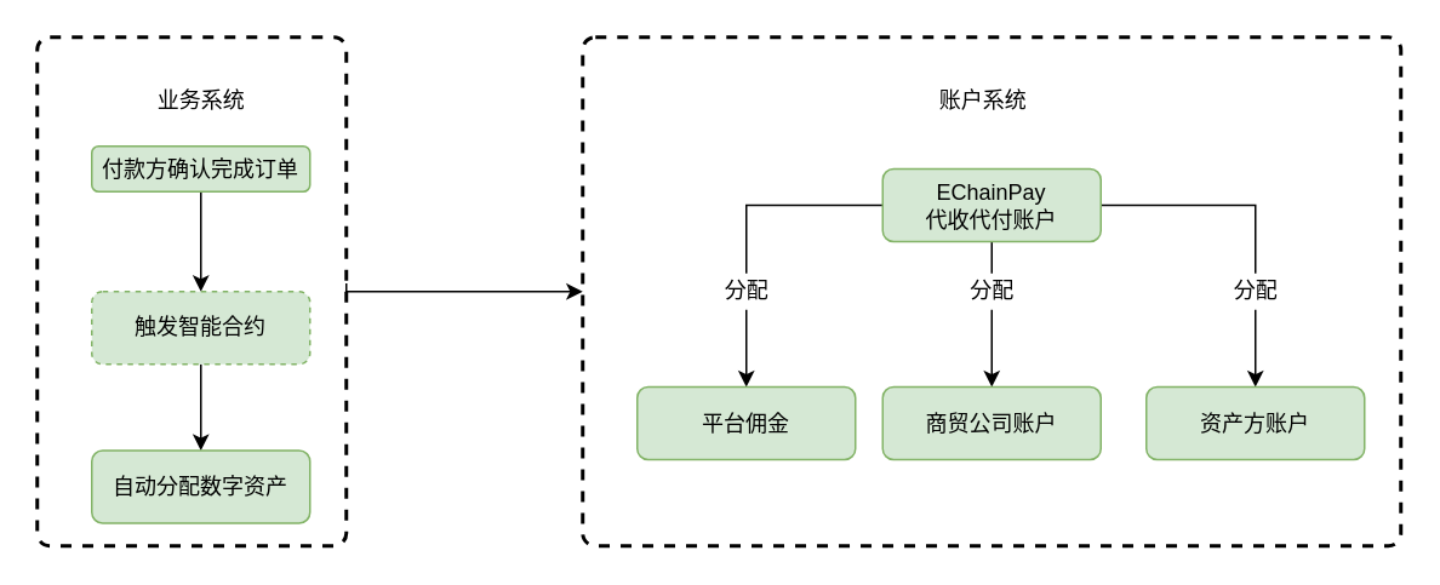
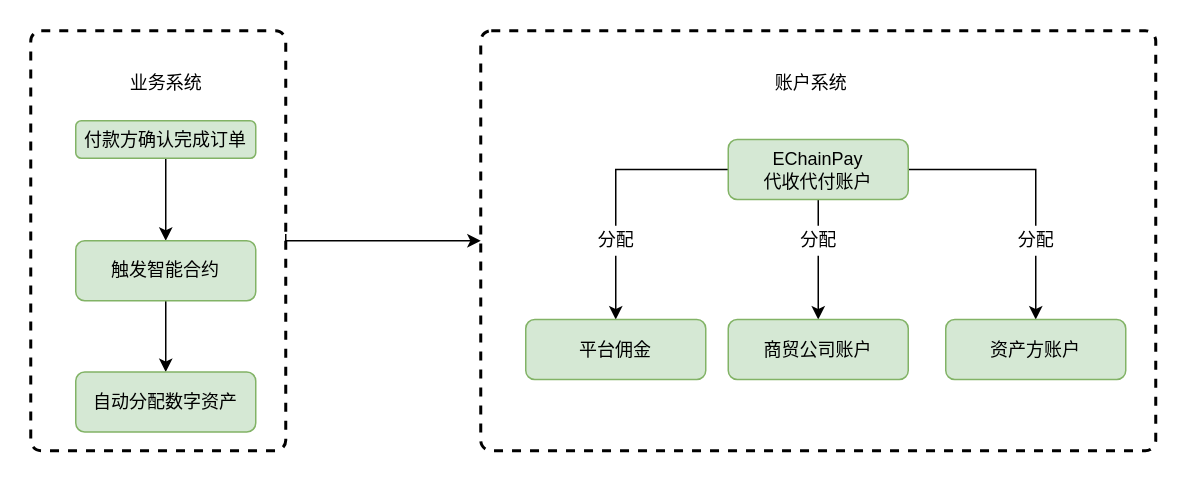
- <mxCell id="16" value="触发智能合约" style="rounded=1;whiteSpace=wrap;html=1;fontSize=12;glass=0;strokeWidth=1;shadow=0;fillColor=#d5e8d4;strokeColor=#82b366;dashed=1;" vertex="1" parent="1"><mxGeometry x="50" y="160" width="120" height="40" as="geometry" /></mxCell>
+ <mxCell id="16" value="触发智能合约" style="rounded=1;whiteSpace=wrap;html=1;fontSize=12;glass=0;strokeWidth=1;shadow=0;fillColor=#d5e8d4;strokeColor=#82b366;" vertex="1" parent="1"><mxGeometry x="50" y="160" width="120" height="40" as="geometry" /></mxCell>
